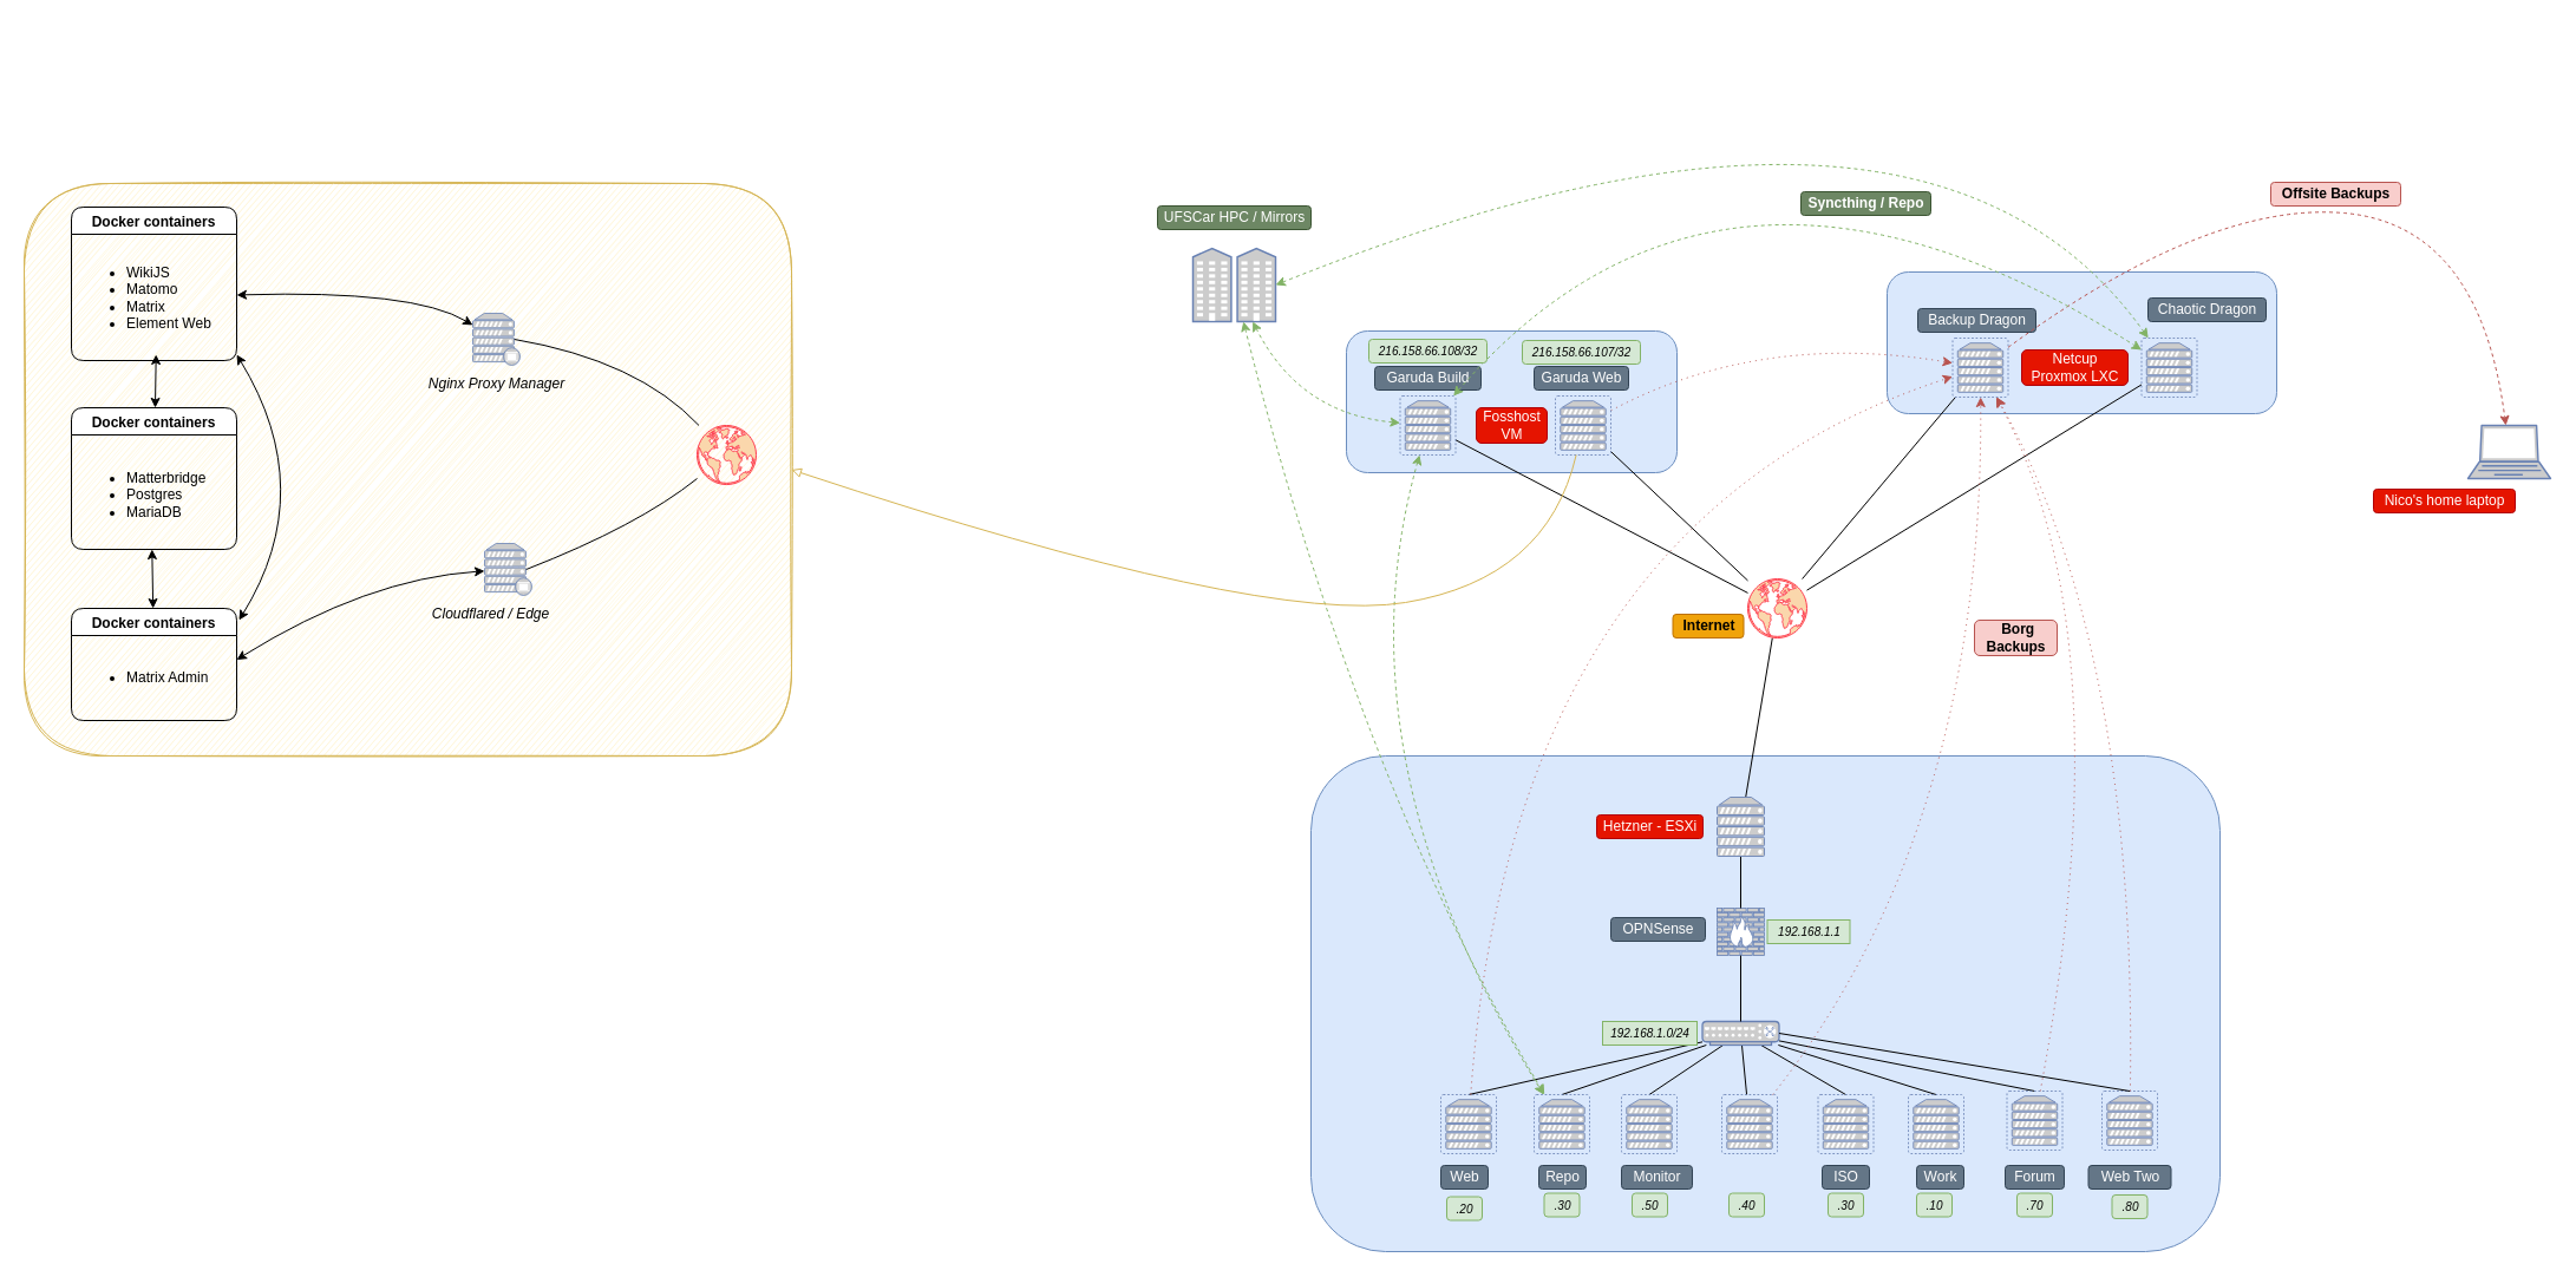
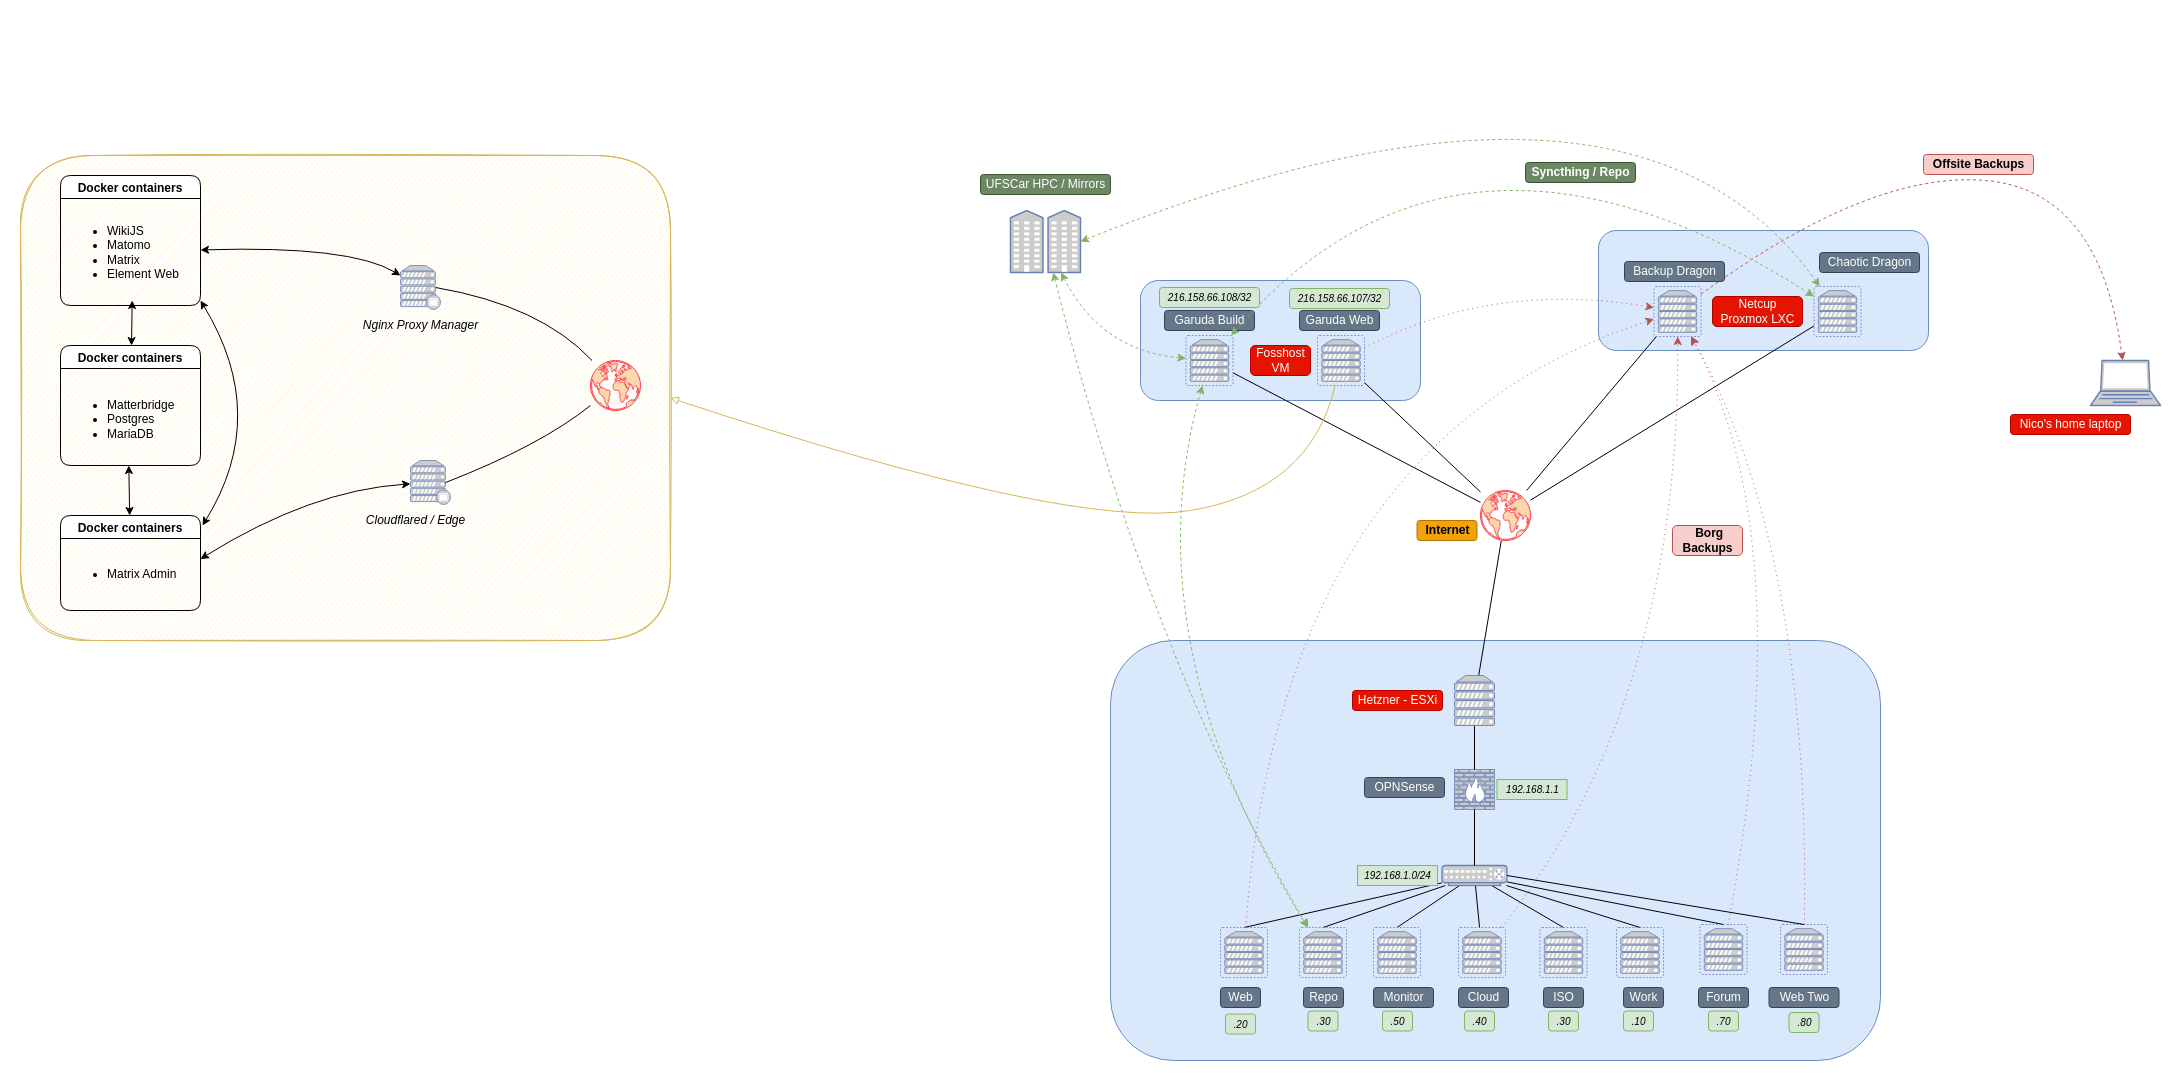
+ <mxCell id="14" value="Cloud" style="text;html=1;align=center;verticalAlign=middle;resizable=0;points=[];autosize=1;strokeColor=#314354;fillColor=#647687;fontColor=#ffffff;rounded=1;fontFamily=Helvetica;" parent="1" vertex="1"><mxGeometry x="1458" y="987" width="50" height="20" as="geometry" /></mxCell>
